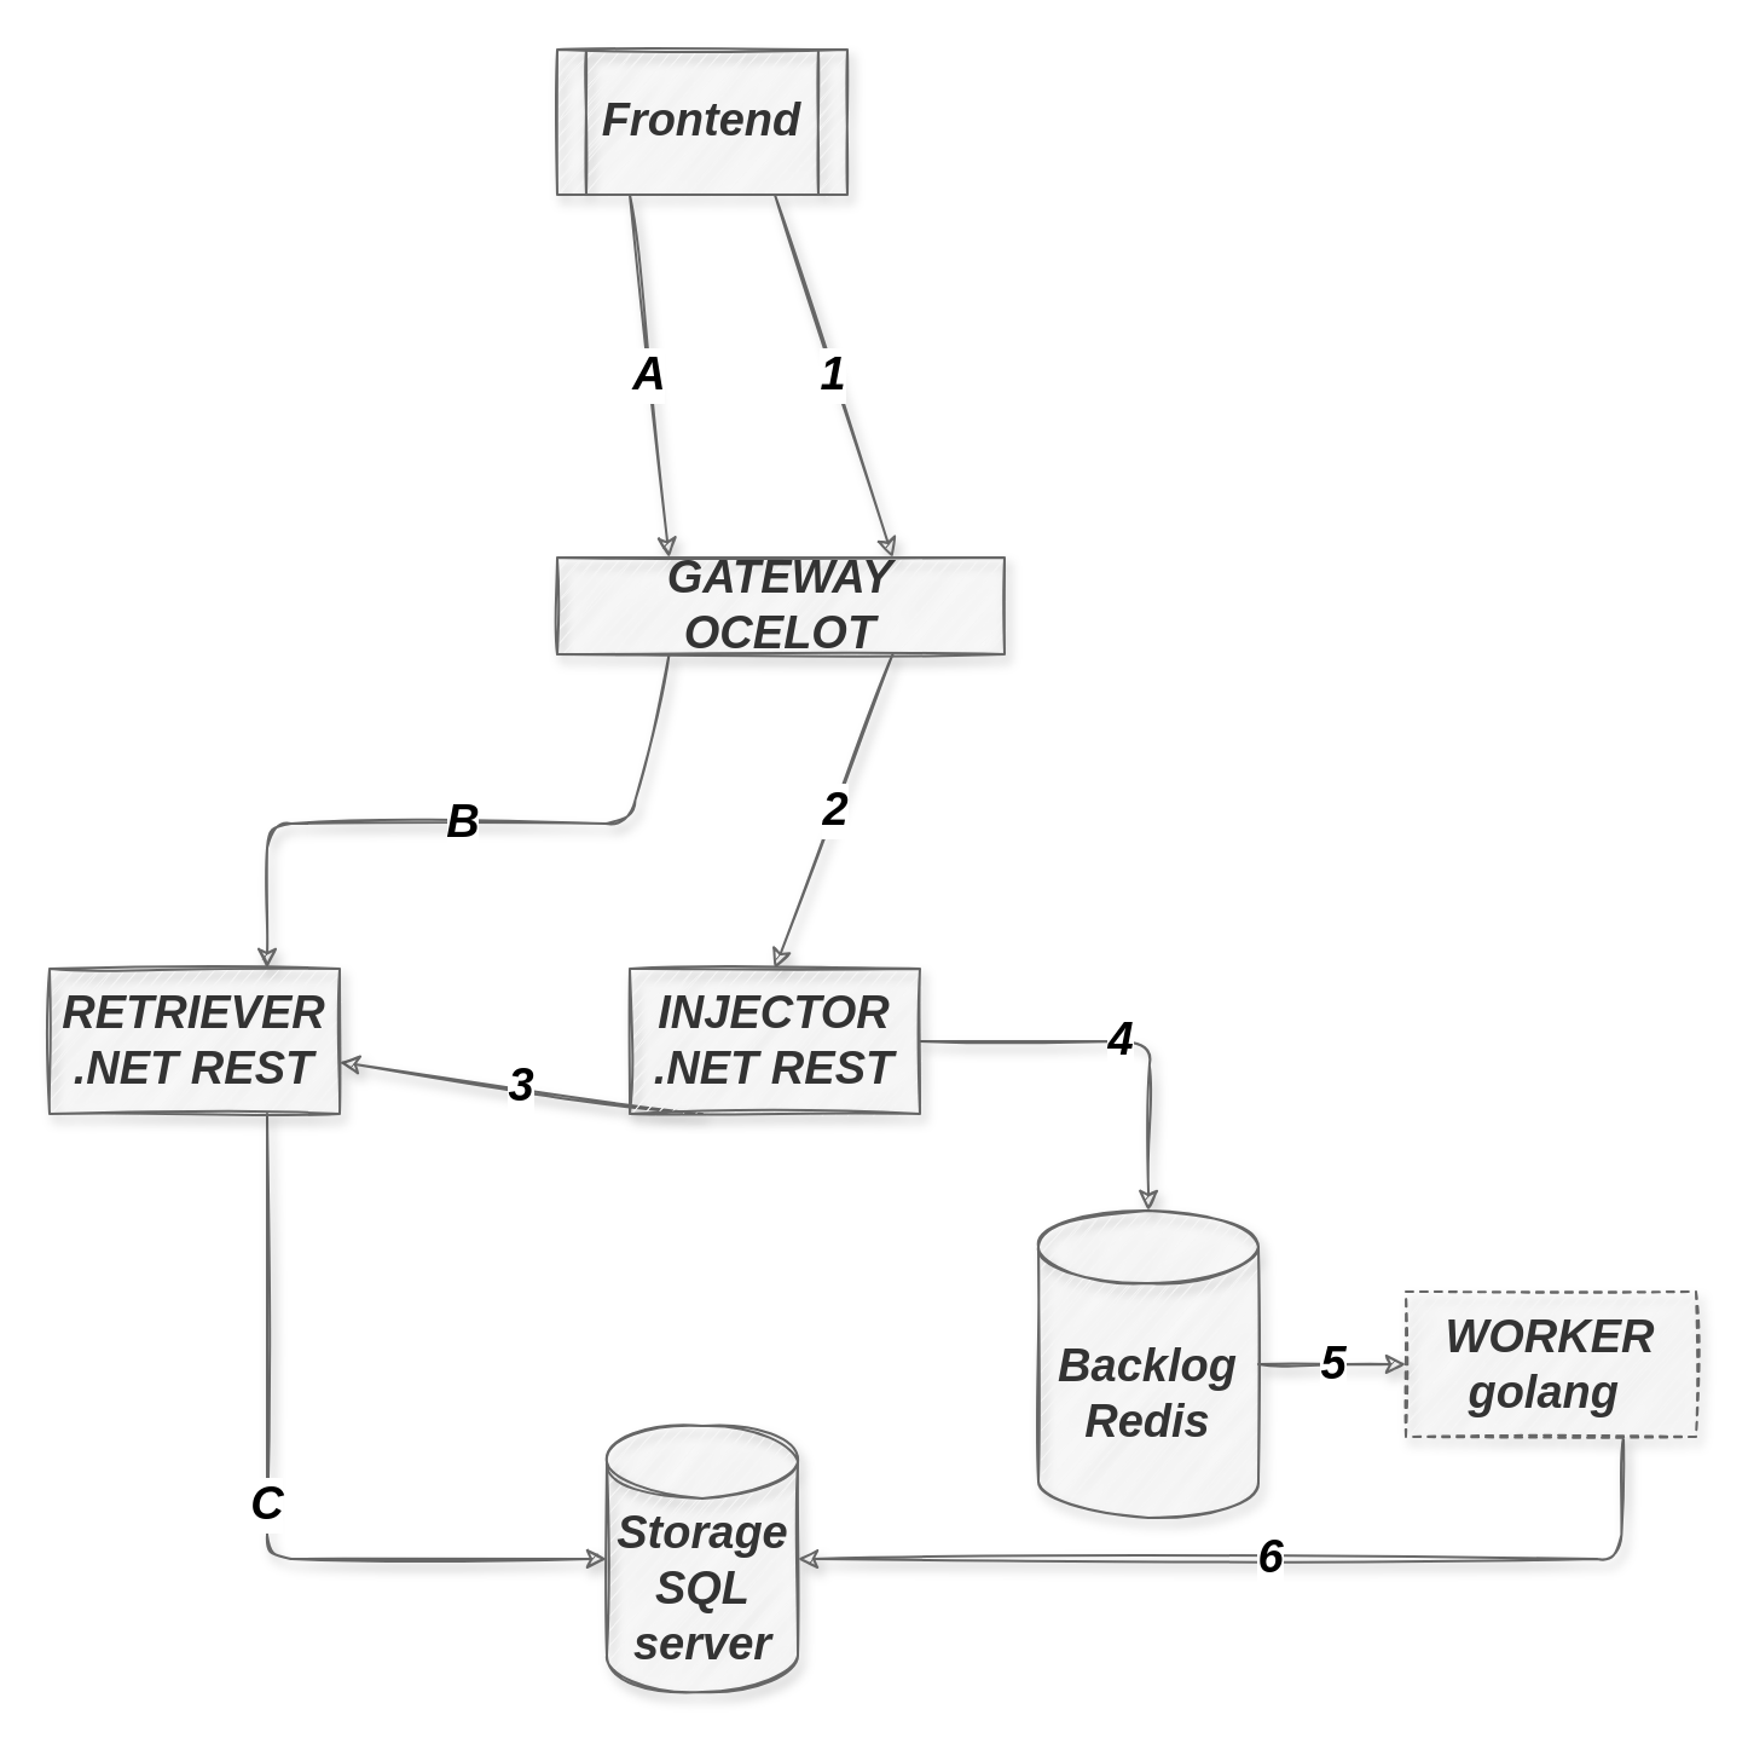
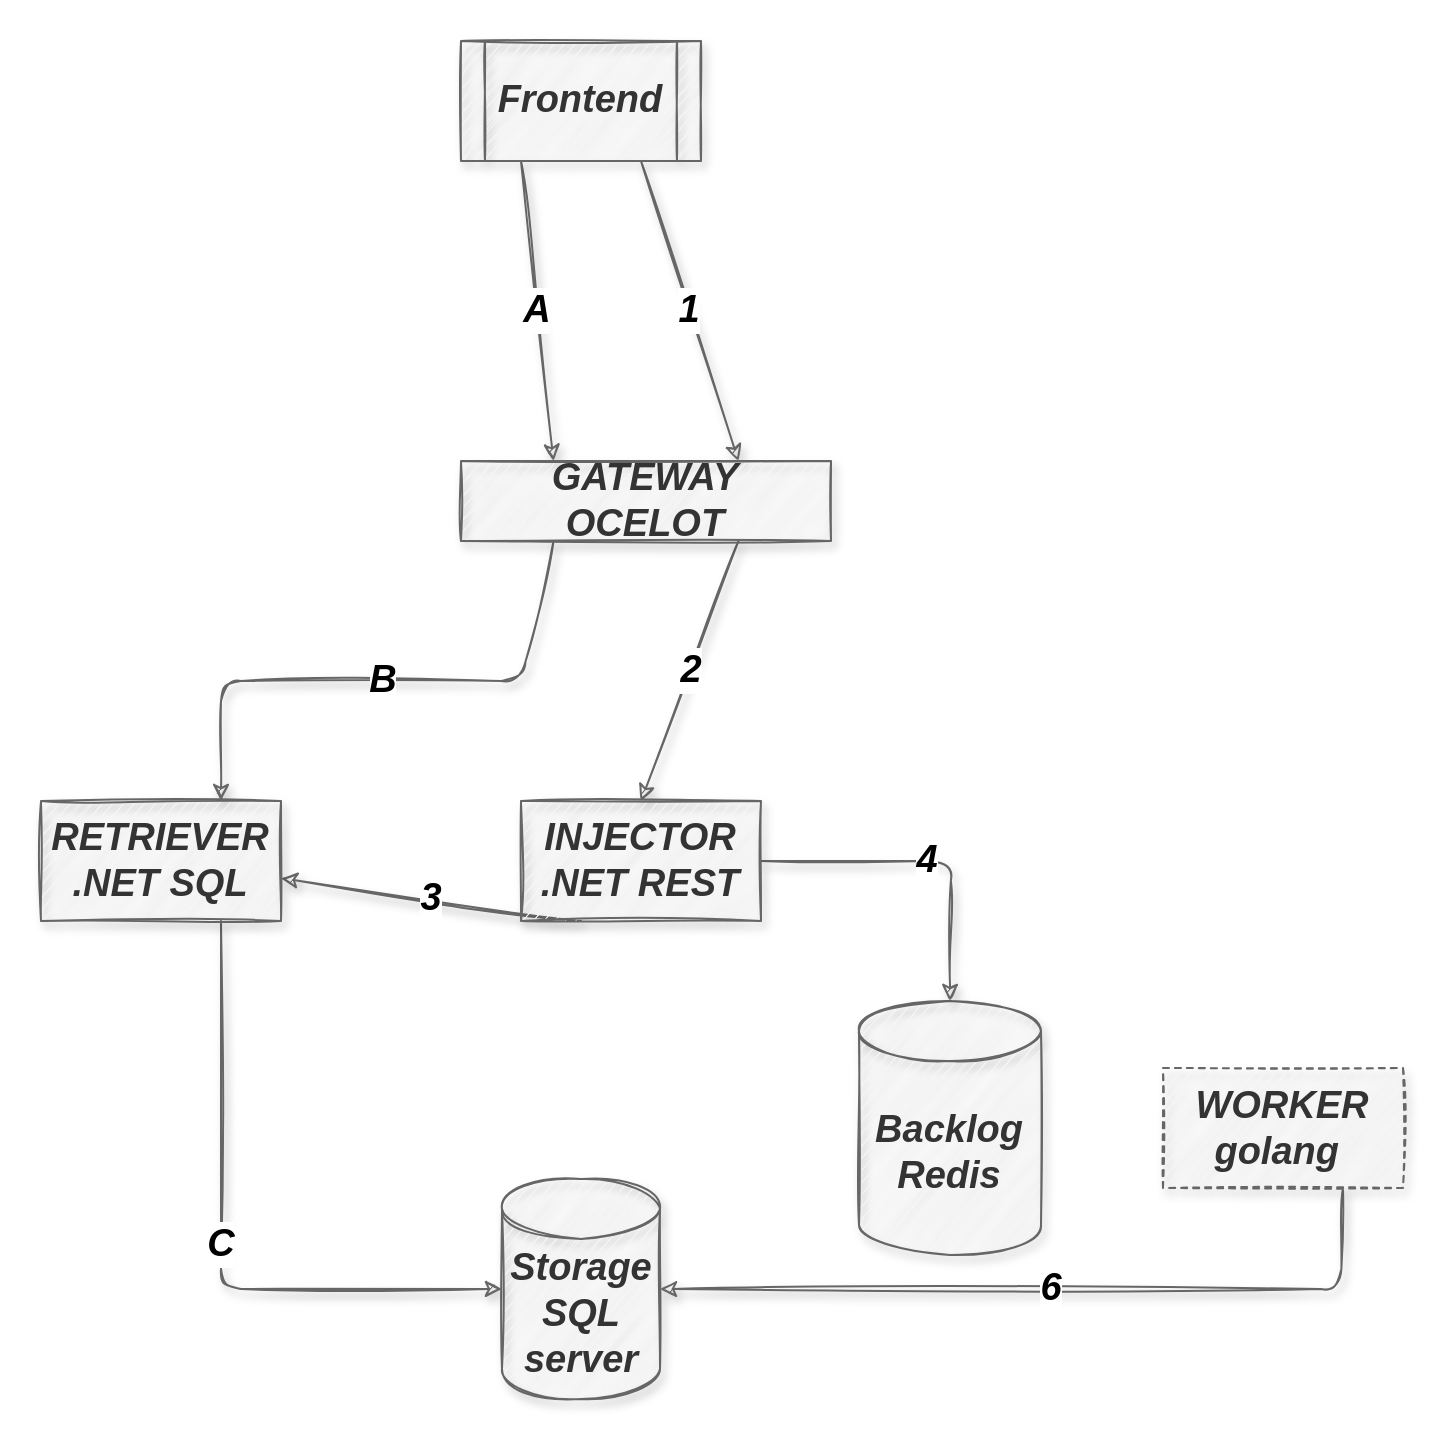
- <mxCell id="15" value="RETRIEVER&lt;br&gt;.NET REST" style="rounded=0;whiteSpace=wrap;html=1;shadow=1;sketch=1;labelBackgroundColor=none;fontSize=19;fontColor=#333333;fillColor=#f5f5f5;strokeColor=#666666;fontStyle=3" parent="1" vertex="1"><mxGeometry x="20" y="400" width="120" height="60" as="geometry" /></mxCell>
+ <mxCell id="15" value="RETRIEVER&lt;br&gt;.NET SQL" style="rounded=0;whiteSpace=wrap;html=1;shadow=1;sketch=1;labelBackgroundColor=none;fontSize=19;fontColor=#333333;fillColor=#f5f5f5;strokeColor=#666666;fontStyle=3" parent="1" vertex="1"><mxGeometry x="20" y="400" width="120" height="60" as="geometry" /></mxCell>
- <mxCell id="6" value="5" style="edgeStyle=none;html=1;exitX=1;exitY=0.5;exitDx=0;exitDy=0;exitPerimeter=0;entryX=0;entryY=0.5;entryDx=0;entryDy=0;shadow=1;sketch=1;fontSize=19;fontColor=#000000;fillColor=#f5f5f5;strokeColor=#666666;fontStyle=3;labelBackgroundColor=#FFFFFF;" parent="1" source="7" target="17" edge="1"><mxGeometry relative="1" as="geometry" /></mxCell>
